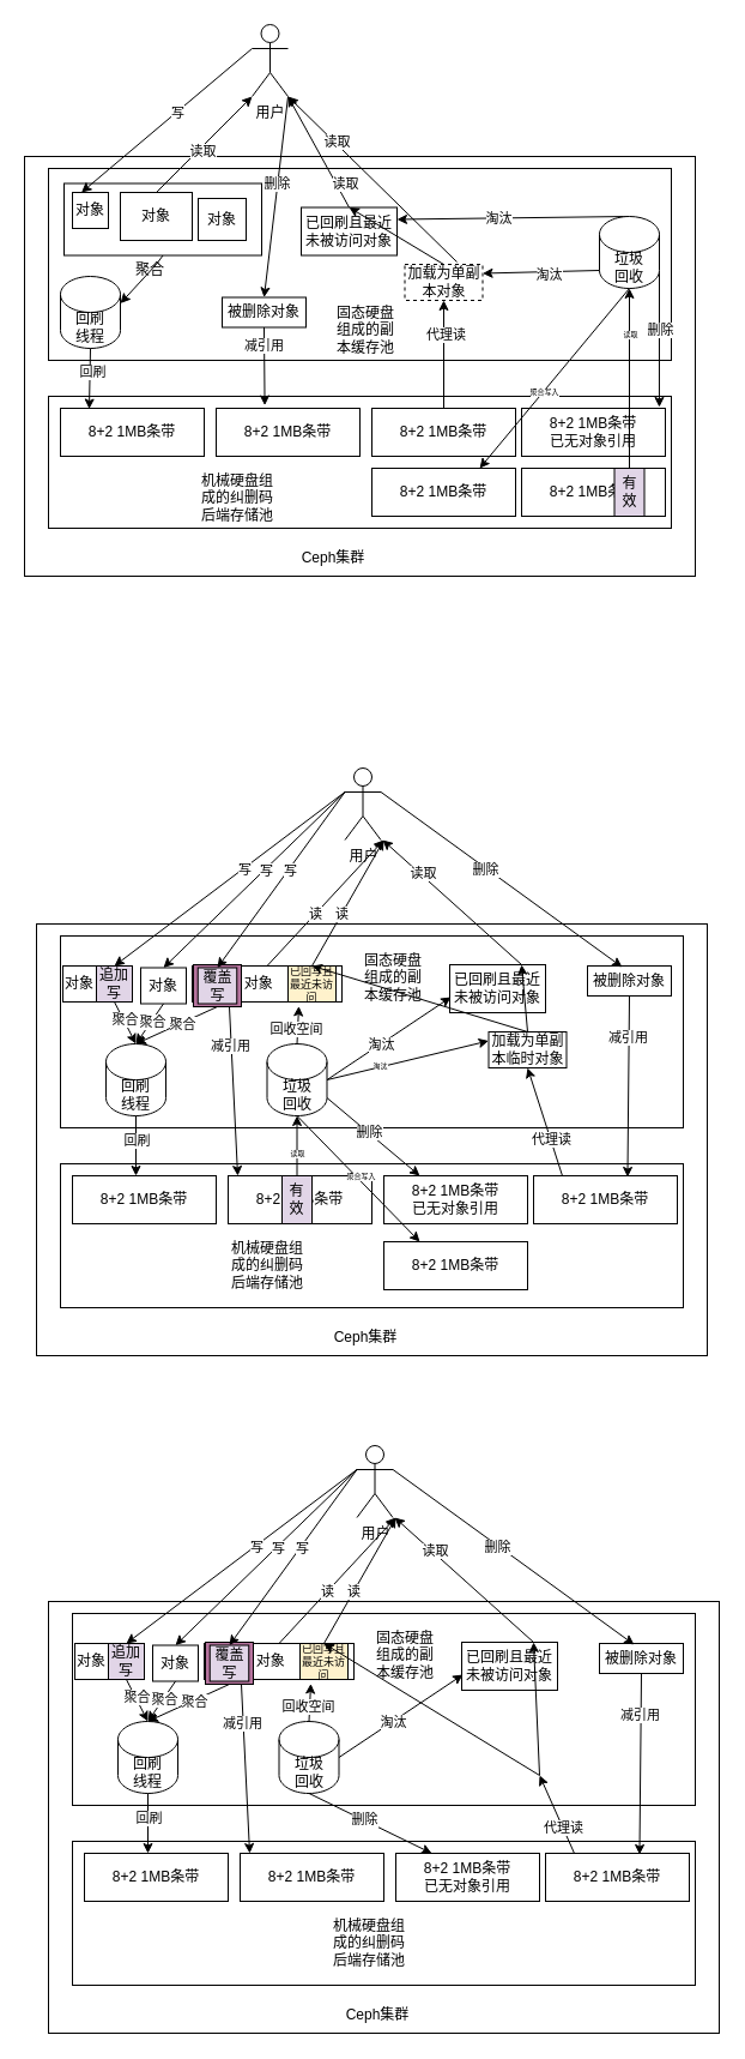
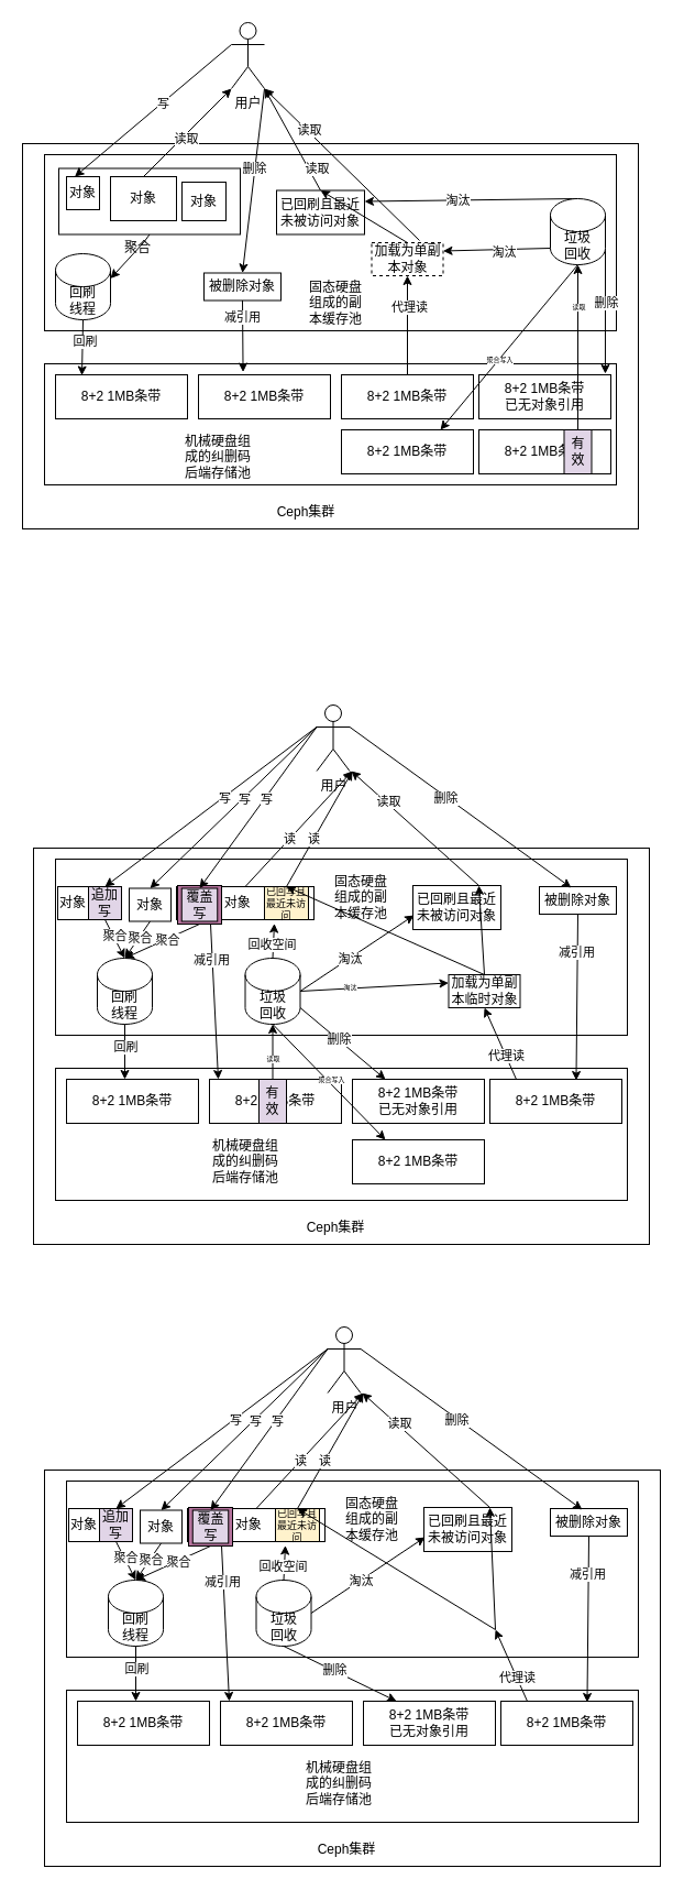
- <mxCell id="64" value="加载为单副本临时对象" style="rounded=0;whiteSpace=wrap;html=1;" vertex="1" parent="1"><mxGeometry x="407.5" y="860" width="65" height="30" as="geometry" /></mxCell>
+ <mxCell id="64" value="加载为单副本临时对象" style="rounded=0;whiteSpace=wrap;html=1;" vertex="1" parent="1"><mxGeometry x="407.5" y="885" width="65" height="30" as="geometry" /></mxCell>
